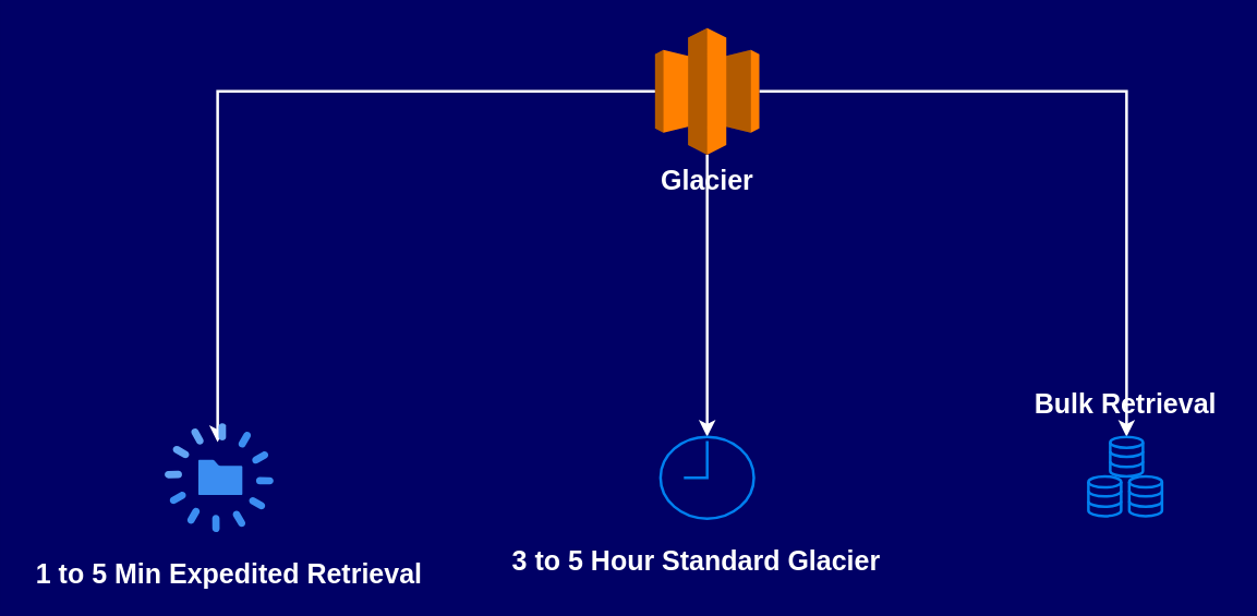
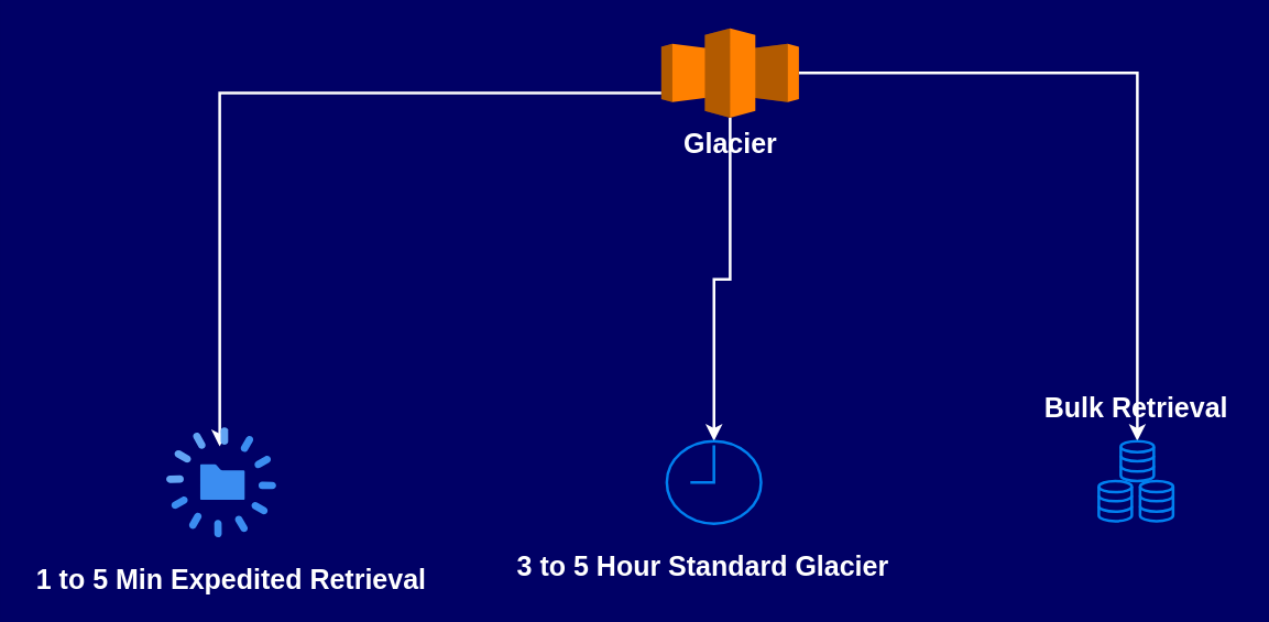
- <mxCell id="5" value="&lt;font color=&quot;#ffffff&quot; size=&quot;1&quot;&gt;&lt;b style=&quot;font-size: 20px&quot;&gt;Glacier&lt;/b&gt;&lt;/font&gt;" style="outlineConnect=0;dashed=0;verticalLabelPosition=bottom;verticalAlign=top;align=center;html=1;shape=mxgraph.aws3.glacier;gradientColor=none;fillColor=#FF8000;" vertex="1" parent="1"><mxGeometry x="480" y="20" width="76.5" height="93" as="geometry" /></mxCell>
+ <mxCell id="5" value="&lt;font color=&quot;#ffffff&quot; size=&quot;1&quot;&gt;&lt;b style=&quot;font-size: 20px&quot;&gt;Glacier&lt;/b&gt;&lt;/font&gt;" style="outlineConnect=0;dashed=0;verticalLabelPosition=bottom;verticalAlign=top;align=center;html=1;shape=mxgraph.aws3.glacier;gradientColor=none;fillColor=#FF8000;" vertex="1" parent="1"><mxGeometry x="480" y="20" width="100" height="65" as="geometry" /></mxCell>
